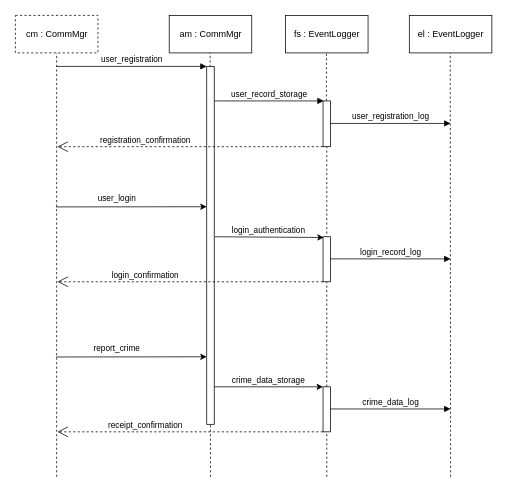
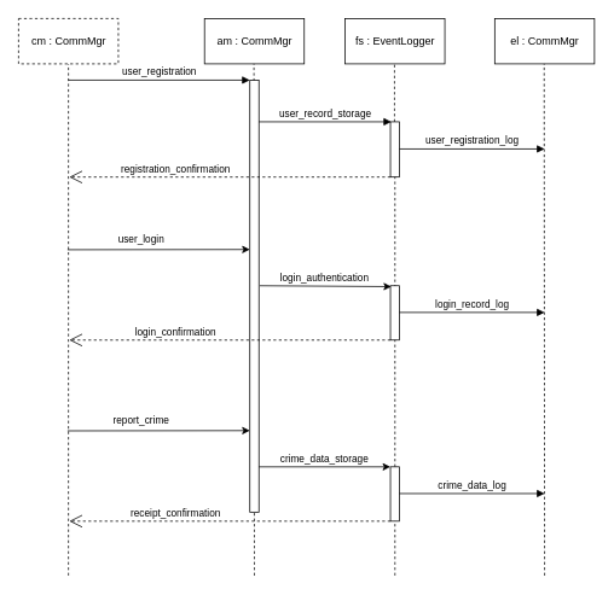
- <mxCell id="12" value="el : EventLogger" style="html=1;" vertex="1" parent="1"><mxGeometry x="545" y="20" width="110" height="50" as="geometry" /></mxCell>
+ <mxCell id="12" value="el : CommMgr" style="html=1;" vertex="1" parent="1"><mxGeometry x="545" y="20" width="110" height="50" as="geometry" /></mxCell>
